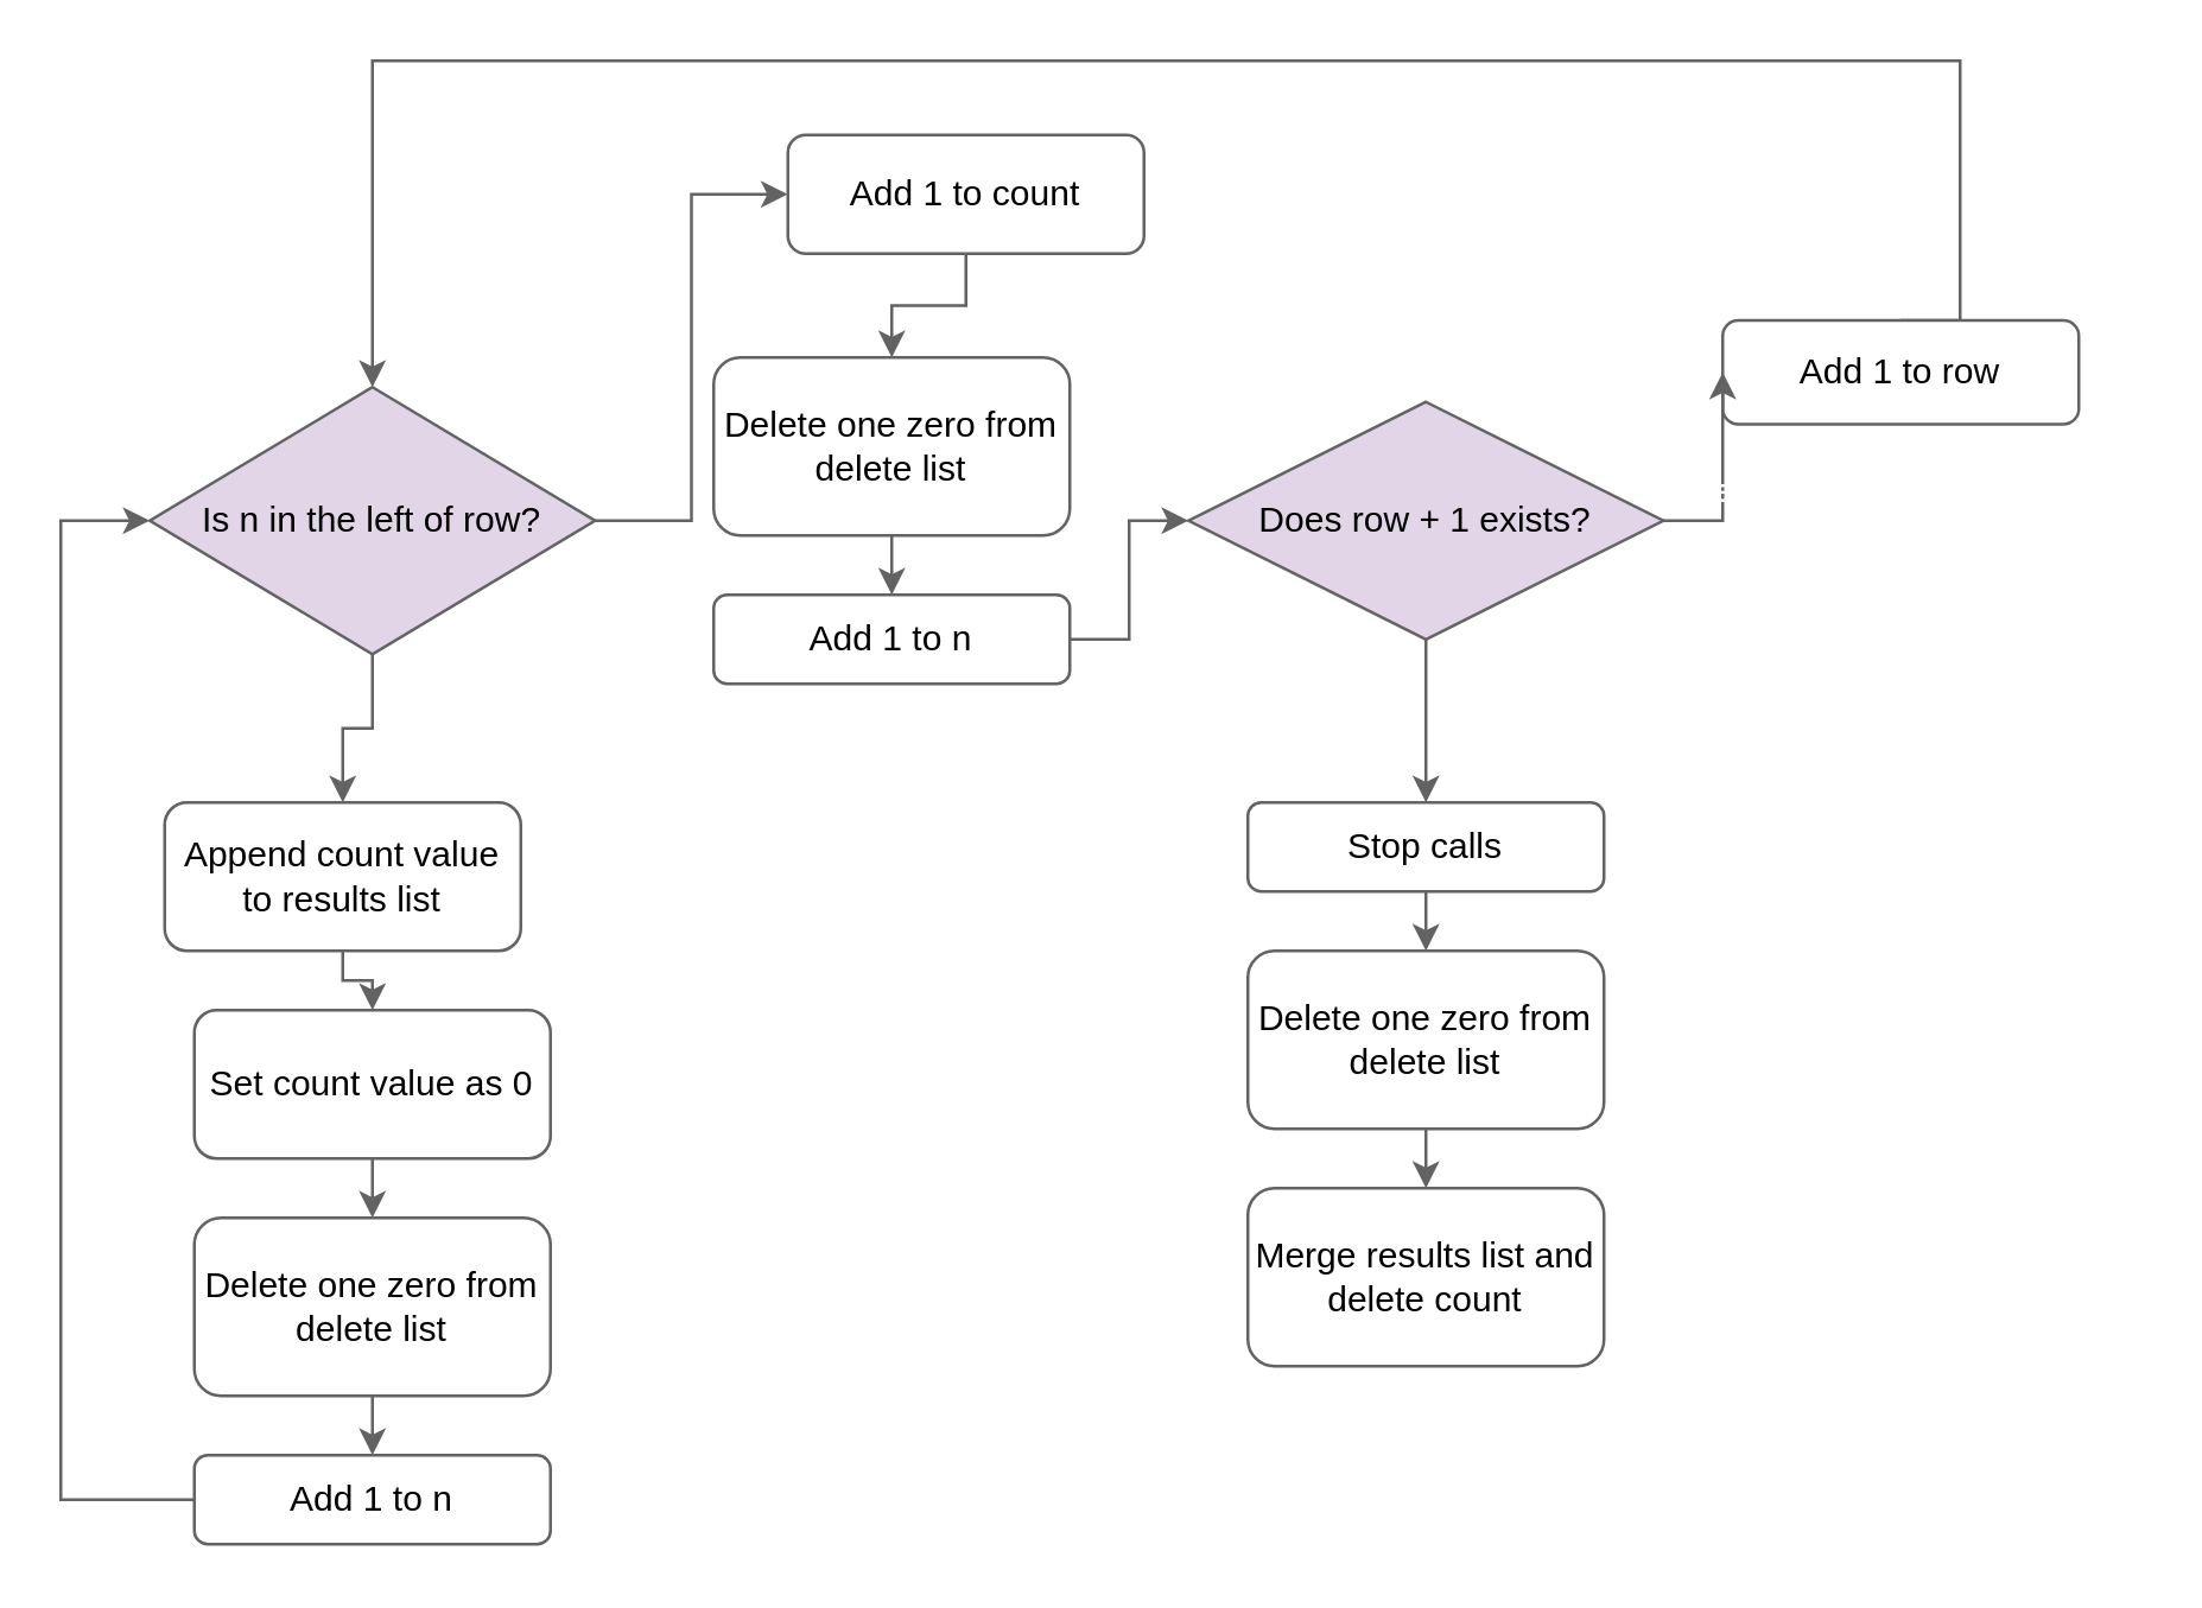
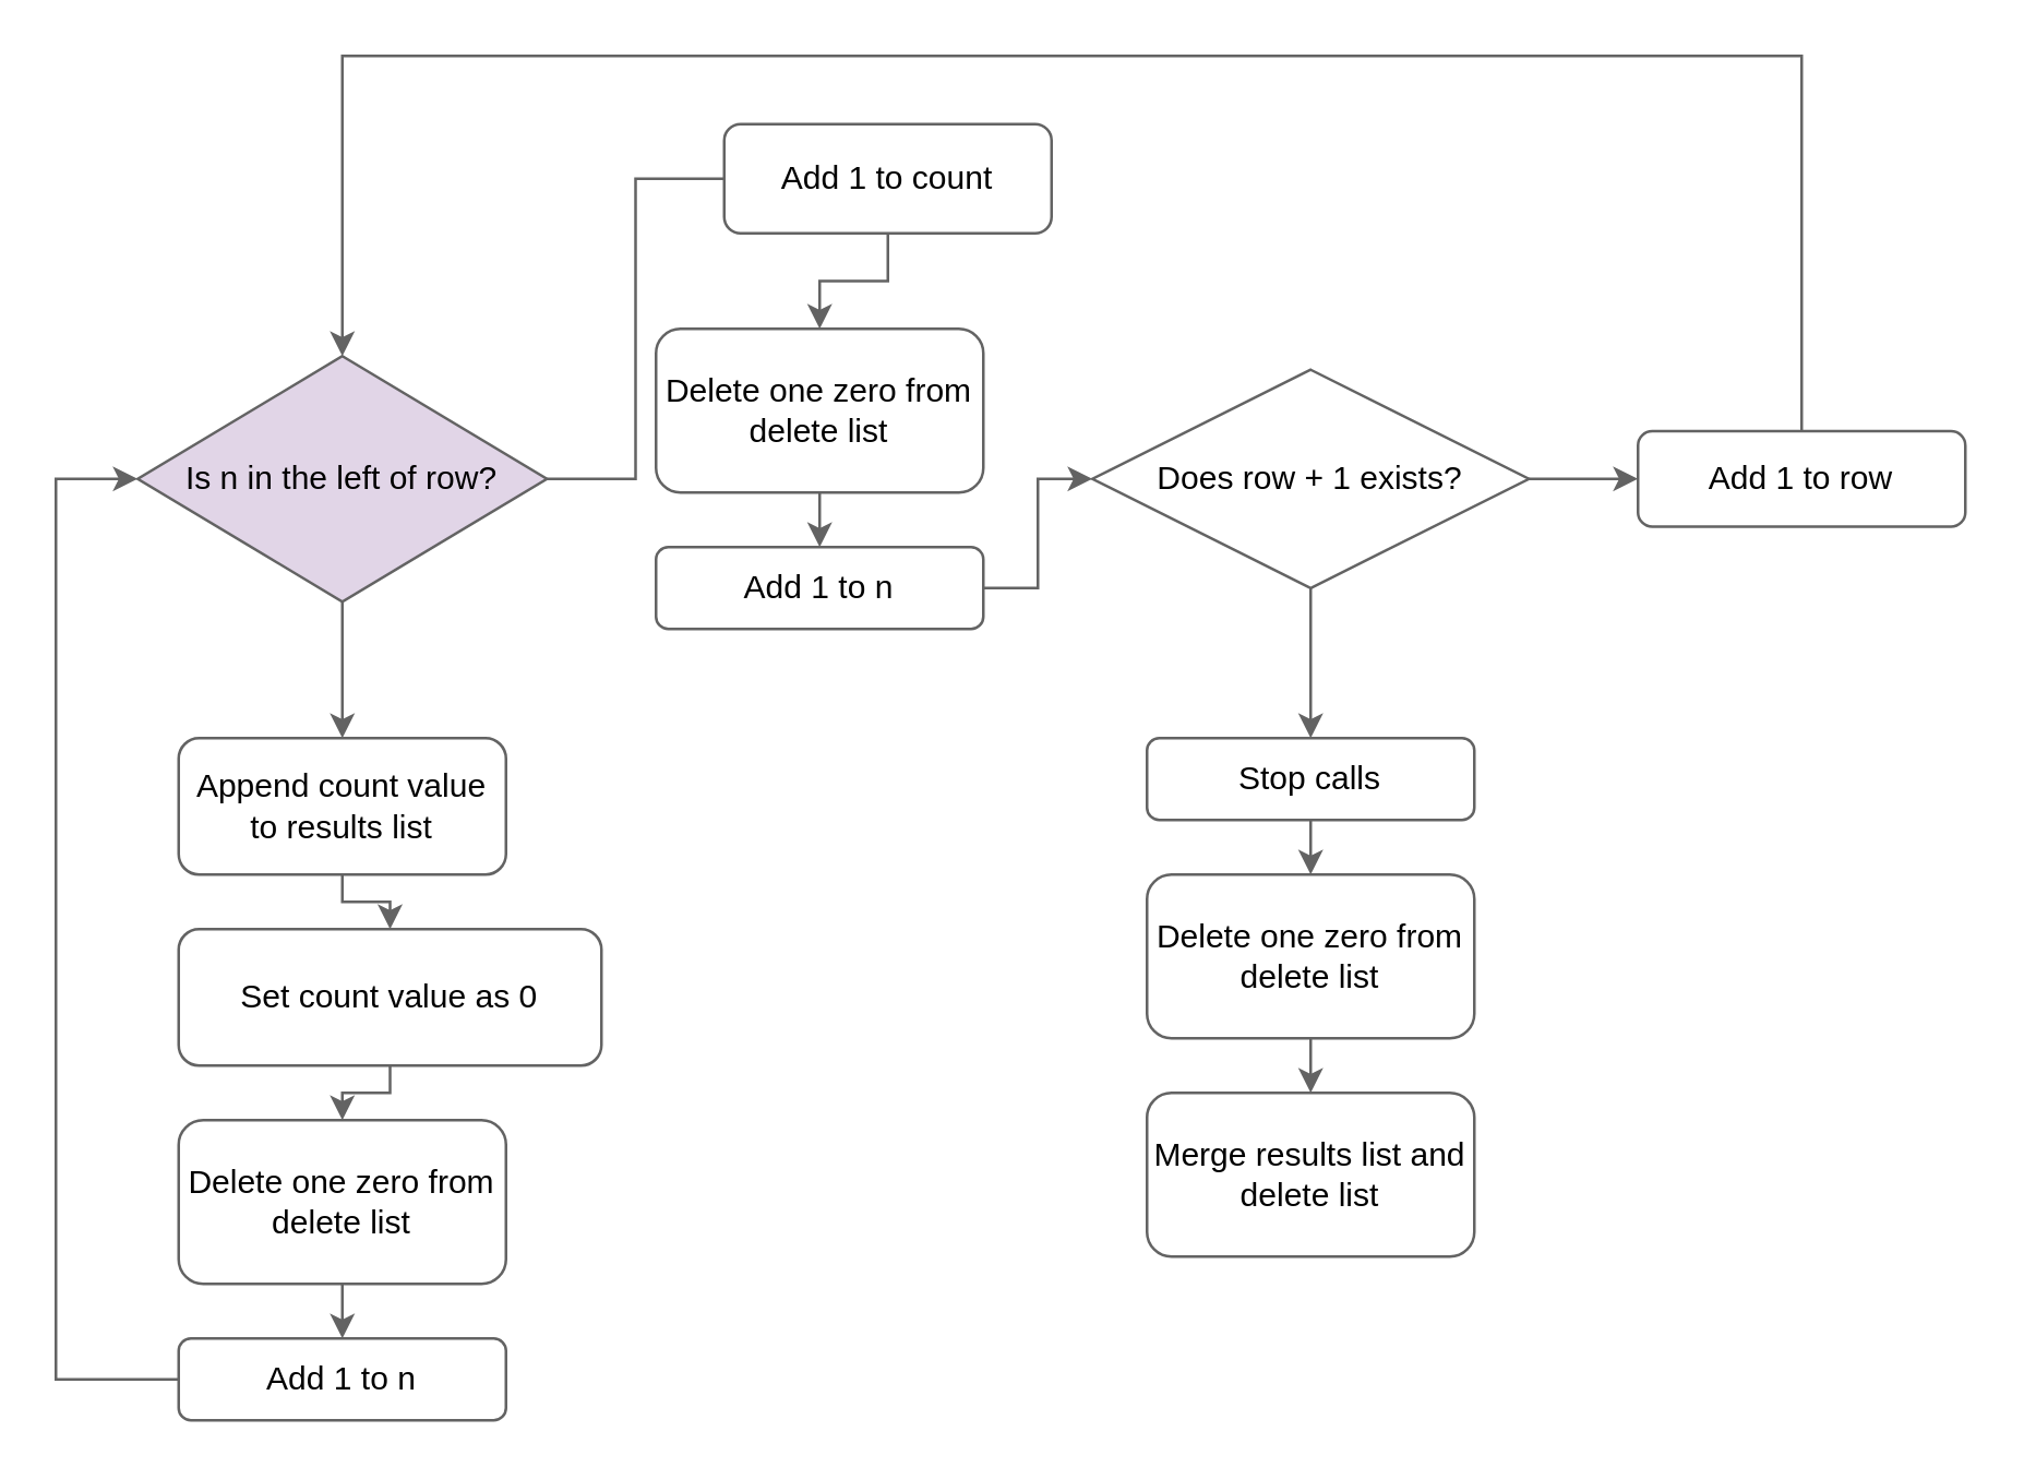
- <mxCell id="2" style="edgeStyle=orthogonalEdgeStyle;rounded=0;orthogonalLoop=1;jettySize=auto;html=1;exitX=1;exitY=0.5;exitDx=0;exitDy=0;entryX=0;entryY=0.5;entryDx=0;entryDy=0;strokeColor=#636363;" parent="1" source="4" target="20" edge="1"><mxGeometry relative="1" as="geometry" /></mxCell>
+ <mxCell id="2" style="edgeStyle=orthogonalEdgeStyle;rounded=0;orthogonalLoop=1;jettySize=auto;html=1;exitX=1;exitY=0.5;exitDx=0;exitDy=0;entryX=0;entryY=0.5;entryDx=0;entryDy=0;strokeColor=#636363;endArrow=none;" parent="1" source="4" target="20" edge="1"><mxGeometry relative="1" as="geometry" /></mxCell>
- <mxCell id="6" value="Add 1 to row" style="rounded=1;whiteSpace=wrap;html=1;strokeColor=#636363;" parent="1" vertex="1"><mxGeometry x="580" y="107.5" width="120" height="35" as="geometry" /></mxCell>
+ <mxCell id="6" value="Add 1 to row" style="rounded=1;whiteSpace=wrap;html=1;strokeColor=#636363;" parent="1" vertex="1"><mxGeometry x="600" y="157.5" width="120" height="35" as="geometry" /></mxCell>
- <mxCell id="13" value="Does row + 1 exists?" style="rhombus;whiteSpace=wrap;html=1;strokeColor=#636363;fillColor=#e1d5e7;" parent="1" vertex="1"><mxGeometry x="400" y="135" width="160" height="80" as="geometry" /></mxCell>
+ <mxCell id="13" value="Does row + 1 exists?" style="rhombus;whiteSpace=wrap;html=1;strokeColor=#636363;" parent="1" vertex="1"><mxGeometry x="400" y="135" width="160" height="80" as="geometry" /></mxCell>
- <mxCell id="8" value="Append count value to results list" style="rounded=1;whiteSpace=wrap;html=1;strokeColor=#636363;" parent="1" vertex="1"><mxGeometry x="55" y="270" width="120" height="50" as="geometry" /></mxCell>
+ <mxCell id="8" value="Append count value to results list" style="rounded=1;whiteSpace=wrap;html=1;strokeColor=#636363;" parent="1" vertex="1"><mxGeometry x="65" y="270" width="120" height="50" as="geometry" /></mxCell>
- <mxCell id="30" value="Set count value as 0" style="rounded=1;whiteSpace=wrap;html=1;strokeColor=#636363;" parent="1" vertex="1"><mxGeometry x="65" y="340" width="120" height="50" as="geometry" /></mxCell>
+ <mxCell id="30" value="Set count value as 0" style="rounded=1;whiteSpace=wrap;html=1;strokeColor=#636363;" parent="1" vertex="1"><mxGeometry x="65" y="340" width="155" height="50" as="geometry" /></mxCell>
- <mxCell id="21" value="Merge results list and delete count" style="rounded=1;whiteSpace=wrap;html=1;strokeColor=#636363;" parent="1" vertex="1"><mxGeometry x="420" y="400" width="120" height="60" as="geometry" /></mxCell>
+ <mxCell id="21" value="Merge results list and delete list" style="rounded=1;whiteSpace=wrap;html=1;strokeColor=#636363;" parent="1" vertex="1"><mxGeometry x="420" y="400" width="120" height="60" as="geometry" /></mxCell>
